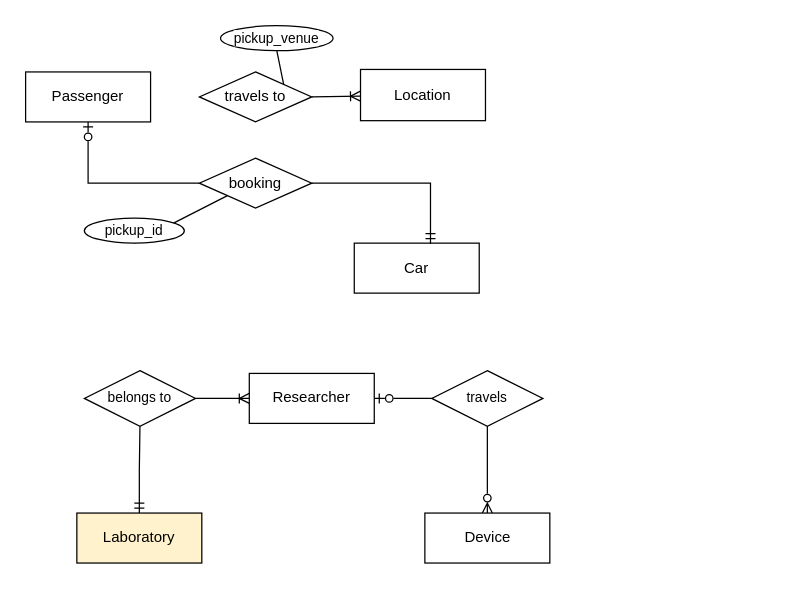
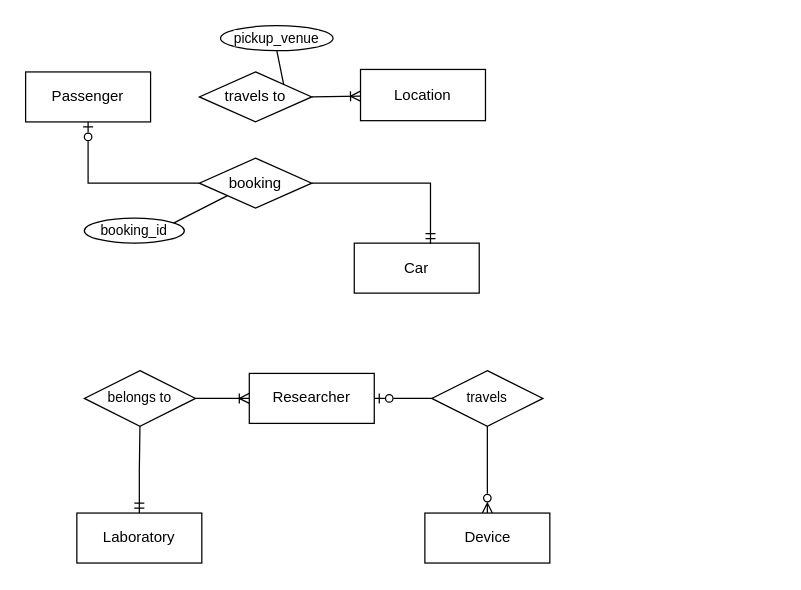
- <mxCell id="10" value="pickup_id" style="ellipse;whiteSpace=wrap;html=1;align=center;fontFamily=Helvetica;fontSize=11;fontColor=default;labelBackgroundColor=default;" vertex="1" parent="1"><mxGeometry x="67" y="174" width="80" height="20" as="geometry" /></mxCell>
+ <mxCell id="10" value="booking_id" style="ellipse;whiteSpace=wrap;html=1;align=center;fontFamily=Helvetica;fontSize=11;fontColor=default;labelBackgroundColor=default;" vertex="1" parent="1"><mxGeometry x="67" y="174" width="80" height="20" as="geometry" /></mxCell>
- <mxCell id="16" value="Laboratory" style="whiteSpace=wrap;html=1;align=center;fillColor=#fff2cc;" vertex="1" parent="1"><mxGeometry x="61" y="410" width="100" height="40" as="geometry" /></mxCell>
+ <mxCell id="16" value="Laboratory" style="whiteSpace=wrap;html=1;align=center;" vertex="1" parent="1"><mxGeometry x="61" y="410" width="100" height="40" as="geometry" /></mxCell>
